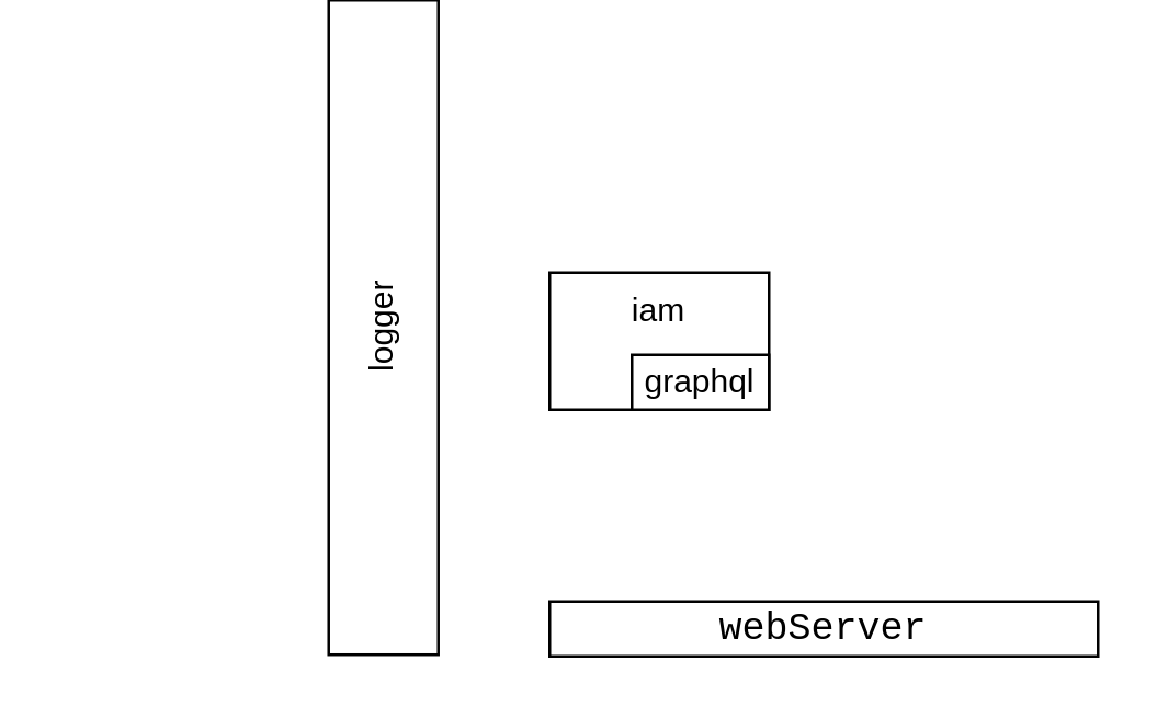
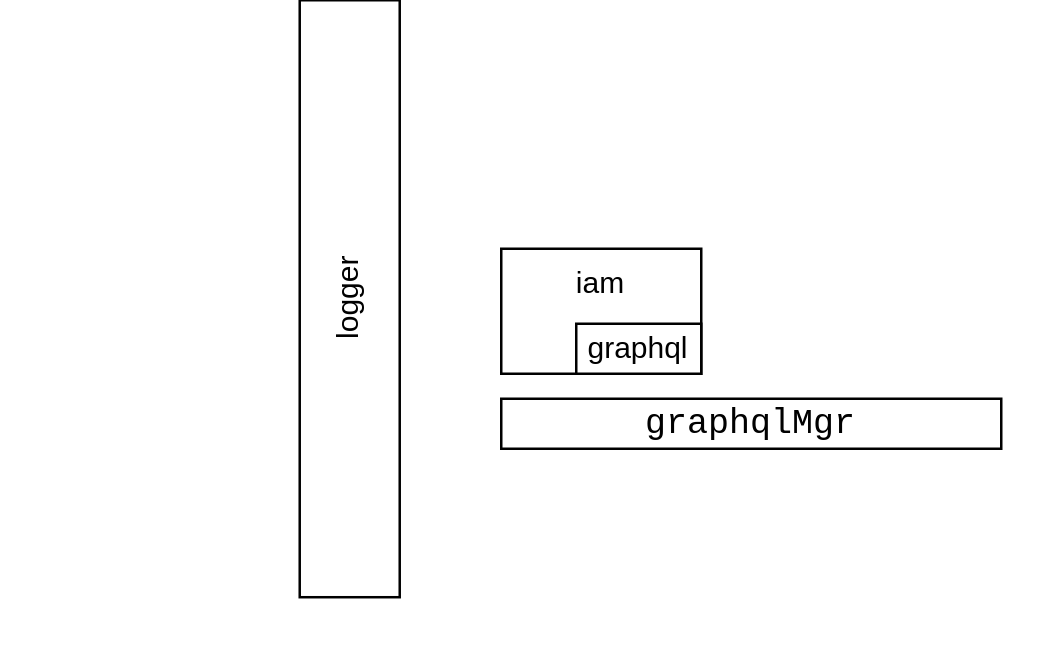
+ <mxCell id="3" value="&lt;div style=&quot;font-family: &amp;quot;jetbrains mono&amp;quot;, menlo, monaco, &amp;quot;courier new&amp;quot;, monospace; font-size: 14px; line-height: 21px;&quot;&gt;&lt;span style=&quot;&quot;&gt;graphqlMgr&lt;/span&gt;&lt;/div&gt;" style="rounded=0;whiteSpace=wrap;html=1;labelBackgroundColor=none;" vertex="1" parent="1"><mxGeometry x="200" y="80" width="200" height="20" as="geometry" /></mxCell>
- <mxCell id="4" value="&lt;div style=&quot;font-family: &amp;quot;jetbrains mono&amp;quot; , &amp;quot;menlo&amp;quot; , &amp;quot;monaco&amp;quot; , &amp;quot;courier new&amp;quot; , monospace ; font-size: 14px ; line-height: 21px&quot;&gt;&lt;div style=&quot;font-family: &amp;quot;jetbrains mono&amp;quot;, menlo, monaco, &amp;quot;courier new&amp;quot;, monospace; line-height: 21px;&quot;&gt;&lt;span style=&quot;&quot;&gt;webServer&lt;/span&gt;&lt;/div&gt;&lt;/div&gt;" style="rounded=0;whiteSpace=wrap;html=1;labelBackgroundColor=none;" vertex="1" parent="1"><mxGeometry x="200" y="140" width="200" height="20" as="geometry" /></mxCell>
